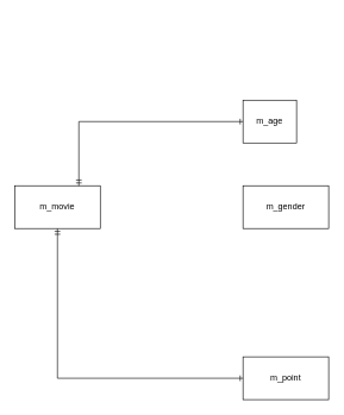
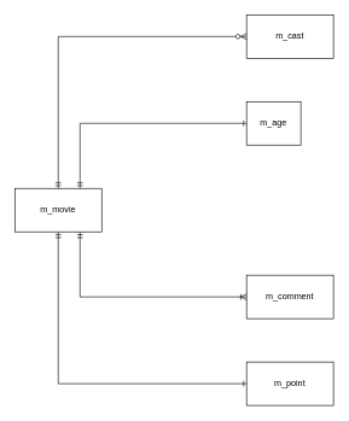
+ <mxCell id="8" value="" style="endArrow=ERzeroToMany;html=1;rounded=0;exitX=0.5;exitY=0;exitDx=0;exitDy=0;entryX=0;entryY=0.5;entryDx=0;entryDy=0;startArrow=ERmandOne;startFill=0;endFill=0;" parent="1" source="2" target="5" edge="1"><mxGeometry width="50" height="50" relative="1" as="geometry"><mxPoint x="150" y="230" as="sourcePoint" /><mxPoint x="200" y="180" as="targetPoint" /><Array as="points"><mxPoint x="80" y="50" /></Array></mxGeometry></mxCell>
+ <mxCell id="5" value="m_cast" style="rounded=0;whiteSpace=wrap;html=1;" parent="1" vertex="1"><mxGeometry x="340" y="20" width="120" height="60" as="geometry" /></mxCell>
- <mxCell id="4" value="m_gender" style="rounded=0;whiteSpace=wrap;html=1;" parent="1" vertex="1"><mxGeometry x="340" y="260" width="120" height="60" as="geometry" /></mxCell>
+ <mxCell id="9" value="" style="endArrow=ERoneToMany;html=1;rounded=0;exitX=0.75;exitY=1;exitDx=0;exitDy=0;entryX=0;entryY=0.5;entryDx=0;entryDy=0;startArrow=ERmandOne;startFill=0;endFill=0;" parent="1" source="2" target="6" edge="1"><mxGeometry width="50" height="50" relative="1" as="geometry"><mxPoint x="120" y="270" as="sourcePoint" /><mxPoint x="350" y="180" as="targetPoint" /><Array as="points"><mxPoint x="110" y="410" /></Array></mxGeometry></mxCell>
+ <mxCell id="6" value="m_comment" style="rounded=0;whiteSpace=wrap;html=1;" parent="1" vertex="1"><mxGeometry x="340" y="380" width="120" height="60" as="geometry" /></mxCell>
